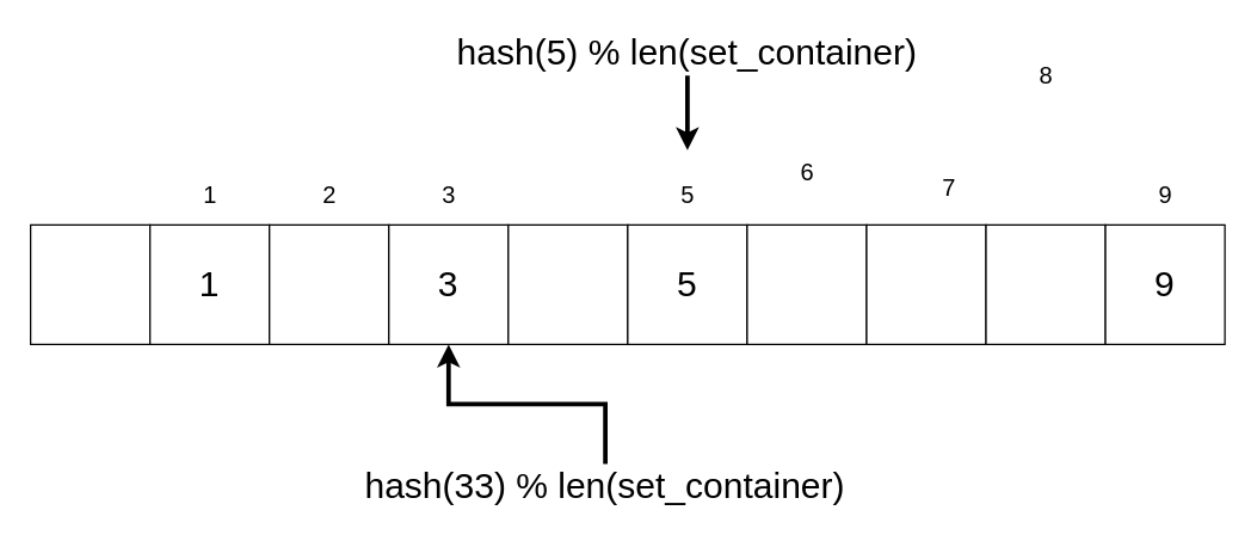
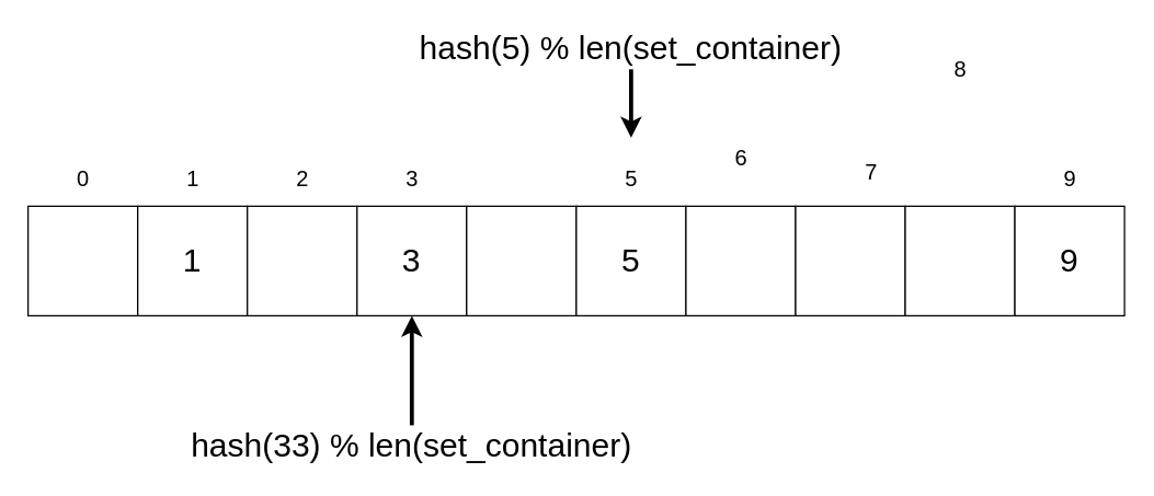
+ <mxCell id="12" value="&lt;font style=&quot;font-size: 16px&quot;&gt;0&lt;/font&gt;" style="text;html=1;align=center;verticalAlign=middle;resizable=0;points=[];autosize=1;strokeColor=none;fillColor=none;" vertex="1" parent="1"><mxGeometry x="50" y="120" width="20" height="20" as="geometry" /></mxCell>
- <mxCell id="24" value="hash(33) % len(set_container)" style="text;html=1;strokeColor=none;fillColor=none;align=center;verticalAlign=middle;whiteSpace=wrap;rounded=0;fontSize=24;" vertex="1" parent="1"><mxGeometry x="240" y="310" width="330" height="30" as="geometry" /></mxCell>
+ <mxCell id="24" value="hash(33) % len(set_container)" style="text;html=1;strokeColor=none;fillColor=none;align=center;verticalAlign=middle;whiteSpace=wrap;rounded=0;fontSize=24;" vertex="1" parent="1"><mxGeometry x="135" y="310" width="330" height="30" as="geometry" /></mxCell>
